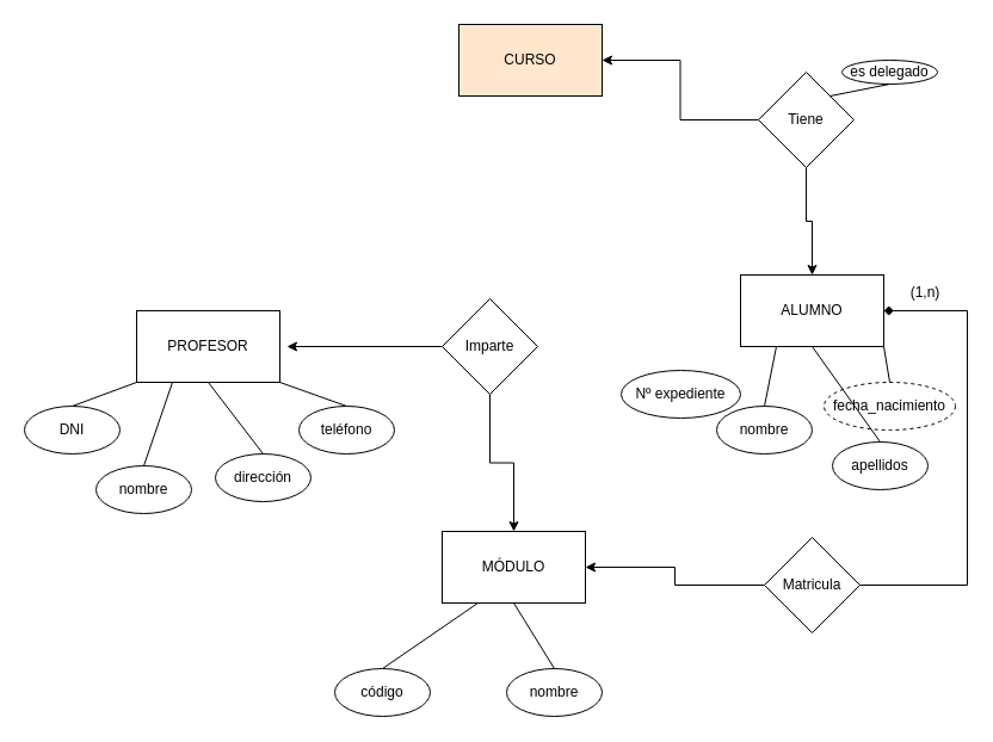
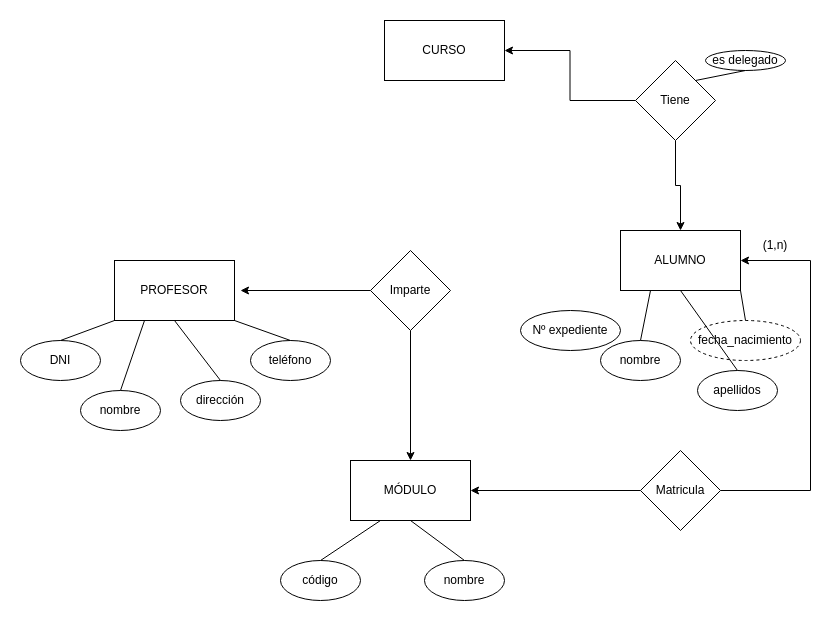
- <mxCell id="4" value="CURSO" style="rounded=0;whiteSpace=wrap;html=1;fillColor=#ffe6cc;" vertex="1" parent="1"><mxGeometry x="384" y="20" width="120" height="60" as="geometry" /></mxCell>
+ <mxCell id="4" value="CURSO" style="rounded=0;whiteSpace=wrap;html=1;" vertex="1" parent="1"><mxGeometry x="384" y="20" width="120" height="60" as="geometry" /></mxCell>
- <mxCell id="6" style="edgeStyle=orthogonalEdgeStyle;rounded=0;orthogonalLoop=1;jettySize=auto;html=1;entryX=1;entryY=0.5;entryDx=0;entryDy=0;endArrow=diamond;" edge="1" parent="1" source="8" target="5"><mxGeometry relative="1" as="geometry"><Array as="points"><mxPoint x="810" y="490" /><mxPoint x="810" y="260" /></Array></mxGeometry></mxCell>
+ <mxCell id="6" style="edgeStyle=orthogonalEdgeStyle;rounded=0;orthogonalLoop=1;jettySize=auto;html=1;entryX=1;entryY=0.5;entryDx=0;entryDy=0;" edge="1" parent="1" source="8" target="5"><mxGeometry relative="1" as="geometry"><Array as="points"><mxPoint x="810" y="490" /><mxPoint x="810" y="260" /></Array></mxGeometry></mxCell>
- <mxCell id="3" value="MÓDULO" style="rounded=0;whiteSpace=wrap;html=1;" vertex="1" parent="1"><mxGeometry x="370" y="445" width="120" height="60" as="geometry" /></mxCell>
+ <mxCell id="3" value="MÓDULO" style="rounded=0;whiteSpace=wrap;html=1;" vertex="1" parent="1"><mxGeometry x="350" y="460" width="120" height="60" as="geometry" /></mxCell>
